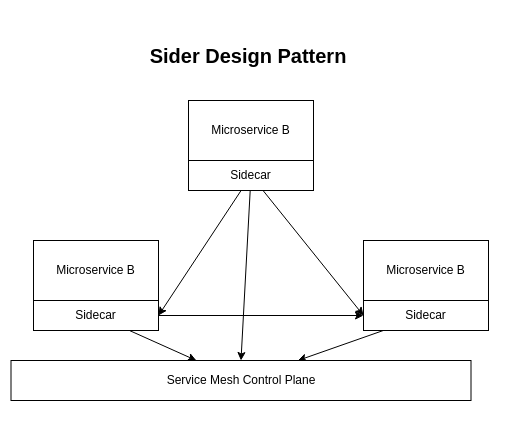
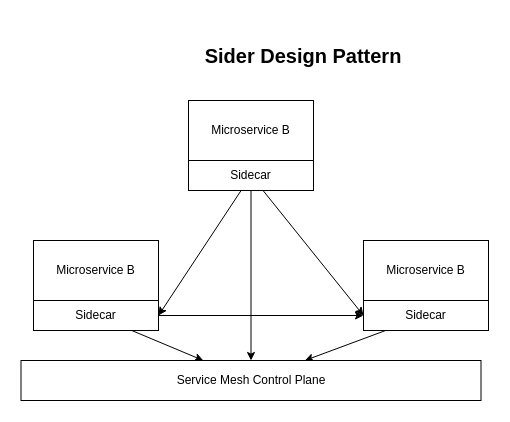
- <mxCell id="3" value="&lt;b&gt;&lt;font style=&quot;font-size: 20px&quot;&gt;Sider Design Pattern&lt;/font&gt;&lt;/b&gt;" style="text;html=1;strokeColor=none;fillColor=none;align=center;verticalAlign=middle;whiteSpace=wrap;rounded=0;" vertex="1" parent="1"><mxGeometry x="123" y="20" width="250" height="70" as="geometry" /></mxCell>
+ <mxCell id="3" value="&lt;b&gt;&lt;font style=&quot;font-size: 20px&quot;&gt;Sider Design Pattern&lt;/font&gt;&lt;/b&gt;" style="text;html=1;strokeColor=none;fillColor=none;align=center;verticalAlign=middle;whiteSpace=wrap;rounded=0;" vertex="1" parent="1"><mxGeometry x="178" y="20" width="250" height="70" as="geometry" /></mxCell>
- <mxCell id="15" value="Service Mesh Control Plane" style="rounded=0;whiteSpace=wrap;html=1;" vertex="1" parent="1"><mxGeometry x="10.5" y="360" width="460" height="40" as="geometry" /></mxCell>
+ <mxCell id="15" value="Service Mesh Control Plane" style="rounded=0;whiteSpace=wrap;html=1;" vertex="1" parent="1"><mxGeometry x="20.5" y="360" width="460" height="40" as="geometry" /></mxCell>
